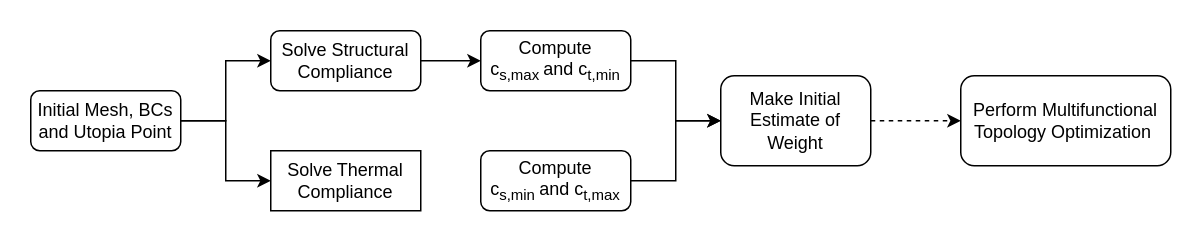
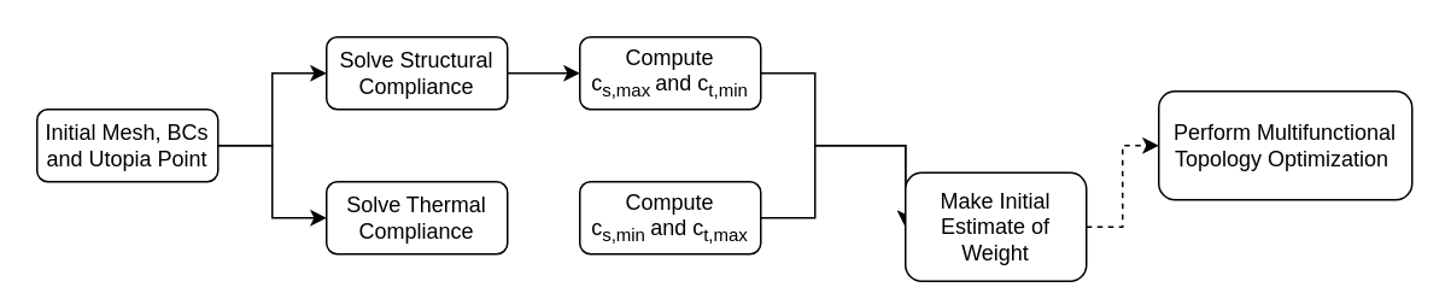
- <mxCell id="13" value="Make Initial Estimate of Weight" style="rounded=1;whiteSpace=wrap;html=1;" vertex="1" parent="1"><mxGeometry x="480" y="50" width="100" height="60" as="geometry" /></mxCell>
+ <mxCell id="13" value="Make Initial Estimate of Weight" style="rounded=1;whiteSpace=wrap;html=1;" vertex="1" parent="1"><mxGeometry x="500" y="95" width="100" height="60" as="geometry" /></mxCell>
- <mxCell id="7" value="Solve Thermal Compliance" style="whiteSpace=wrap;html=1;rounded=0;" vertex="1" parent="1"><mxGeometry x="180" y="100" width="100" height="40" as="geometry" /></mxCell>
+ <mxCell id="7" value="Solve Thermal Compliance" style="rounded=1;whiteSpace=wrap;html=1;" vertex="1" parent="1"><mxGeometry x="180" y="100" width="100" height="40" as="geometry" /></mxCell>
